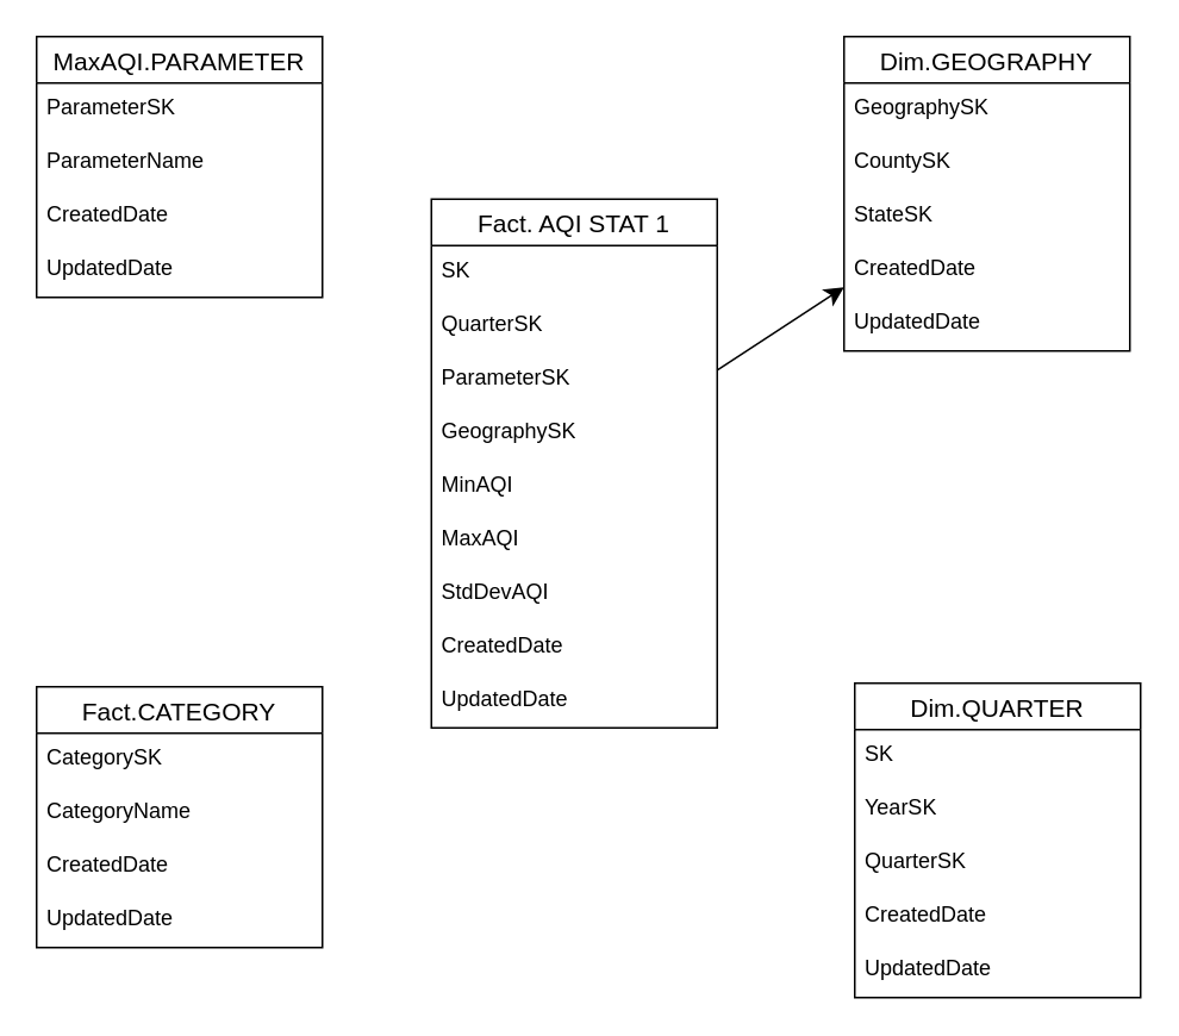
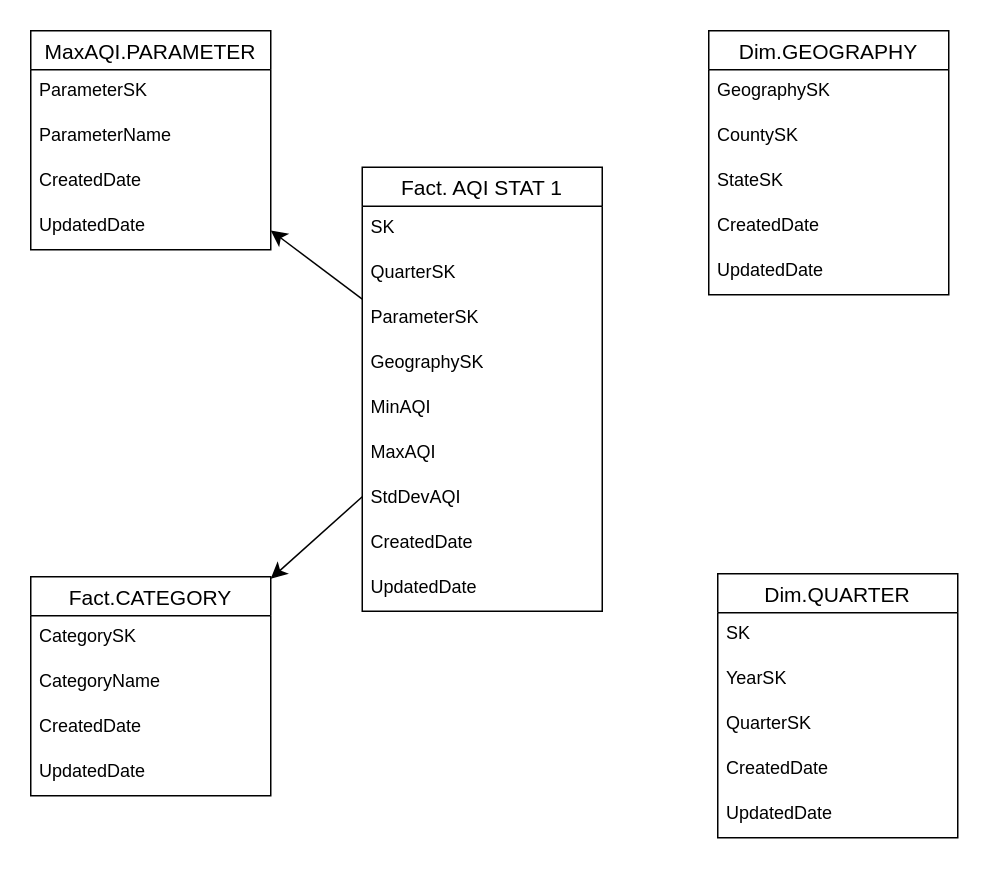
+ <mxCell id="2" style="edgeStyle=none;curved=1;rounded=0;orthogonalLoop=1;jettySize=auto;html=1;fontSize=12;startSize=8;endSize=8;" edge="1" parent="1" source="5" target="27"><mxGeometry relative="1" as="geometry" /></mxCell>
- <mxCell id="4" style="edgeStyle=none;curved=1;rounded=0;orthogonalLoop=1;jettySize=auto;html=1;fontSize=12;startSize=8;endSize=8;" edge="1" parent="1" source="5" target="15"><mxGeometry relative="1" as="geometry" /></mxCell>
+ <mxCell id="3" style="edgeStyle=none;curved=1;rounded=0;orthogonalLoop=1;jettySize=auto;html=1;fontSize=12;startSize=8;endSize=8;" edge="1" parent="1" source="5" target="32"><mxGeometry relative="1" as="geometry" /></mxCell>
